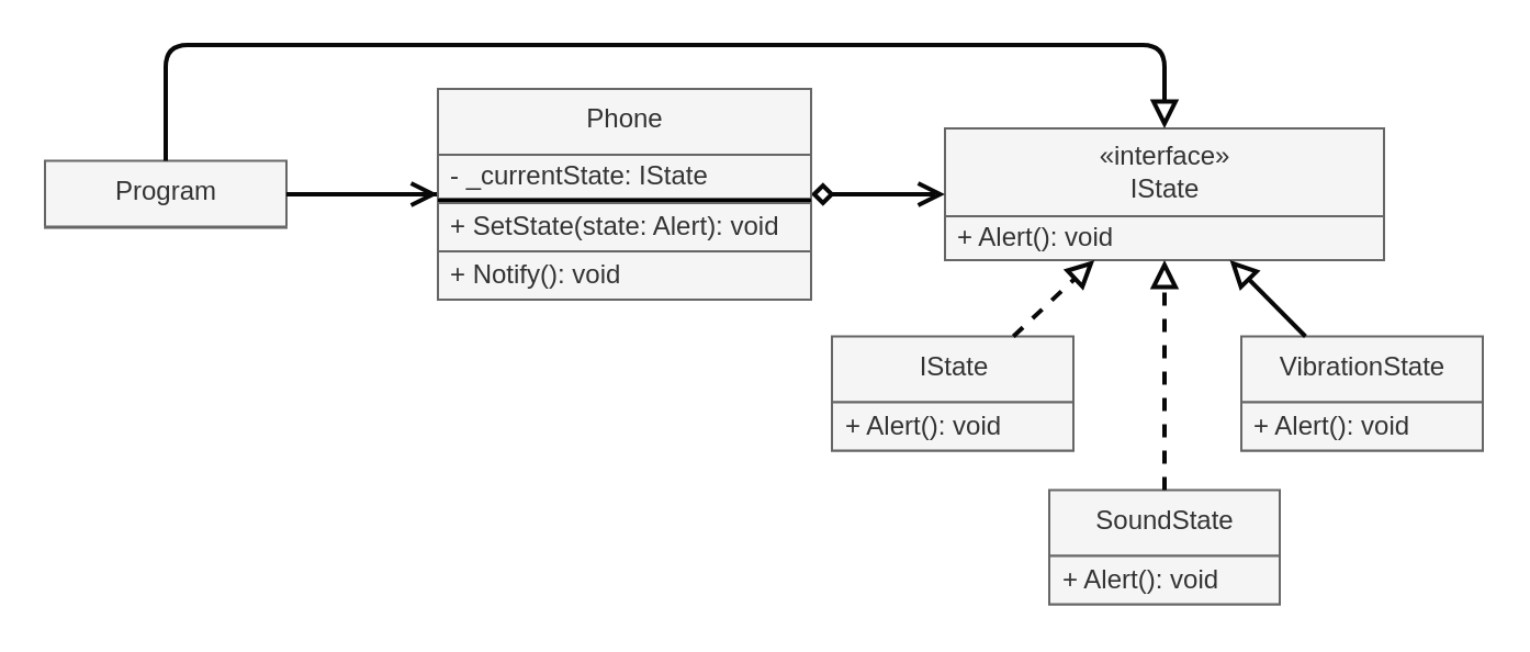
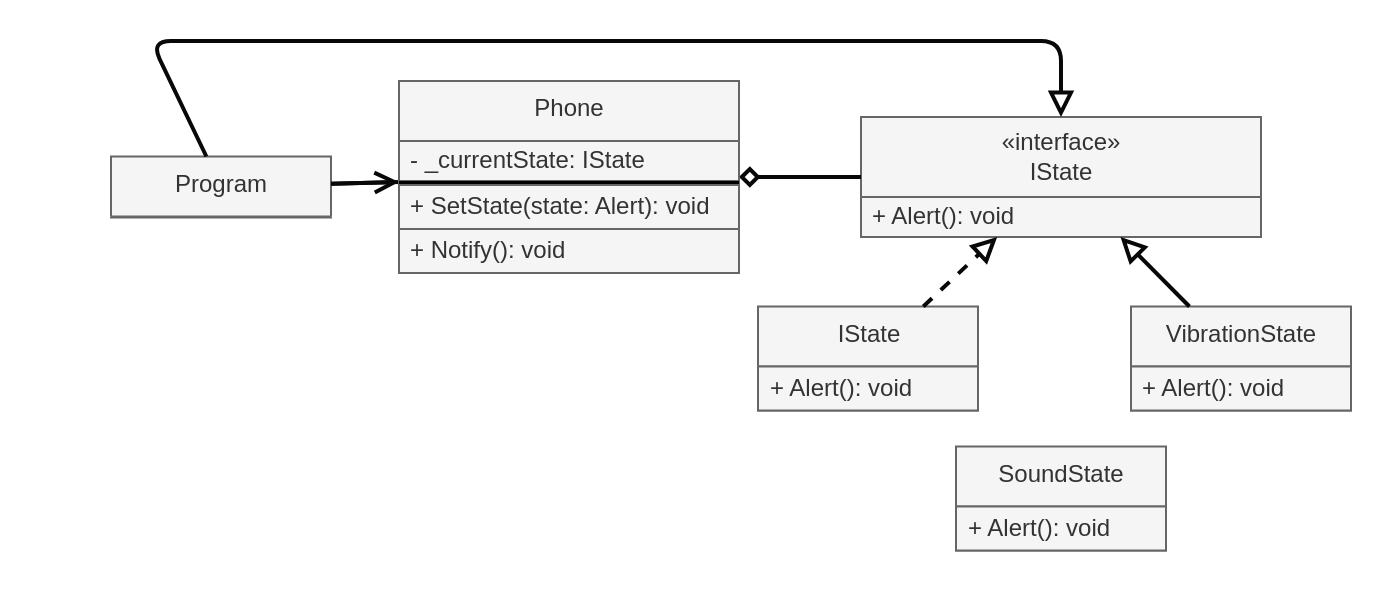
- <mxCell id="2" value="Program" style="swimlane;fontStyle=0;align=center;verticalAlign=top;childLayout=stackLayout;horizontal=1;startSize=30;horizontalStack=0;resizeParent=1;resizeParentMax=0;resizeLast=0;collapsible=0;marginBottom=0;html=1;fillColor=#f5f5f5;fontColor=#333333;strokeColor=#666666;" parent="1" vertex="1"><mxGeometry x="20" y="72.75" width="110" height="30.5" as="geometry" /></mxCell>
+ <mxCell id="2" value="Program" style="swimlane;fontStyle=0;align=center;verticalAlign=top;childLayout=stackLayout;horizontal=1;startSize=30;horizontalStack=0;resizeParent=1;resizeParentMax=0;resizeLast=0;collapsible=0;marginBottom=0;html=1;fillColor=#f5f5f5;fontColor=#333333;strokeColor=#666666;" parent="1" vertex="1"><mxGeometry x="55" y="77.75" width="110" height="30.5" as="geometry" /></mxCell>
- <mxCell id="6" value="" style="endArrow=open;startArrow=diamond;endFill=0;startFill=0;endSize=8;html=1;verticalAlign=bottom;labelBackgroundColor=none;strokeWidth=2;sketch=0;fillColor=#f5f5f5;strokeColor=#080808;" parent="1" source="14" target="3" edge="1"><mxGeometry width="160" relative="1" as="geometry"><mxPoint x="200" y="162.75" as="sourcePoint" /><mxPoint x="220" y="102.044" as="targetPoint" /></mxGeometry></mxCell>
+ <mxCell id="6" value="" style="endArrow=none;startArrow=diamond;endFill=0;startFill=0;endSize=8;html=1;verticalAlign=bottom;labelBackgroundColor=none;strokeWidth=2;sketch=0;fillColor=#f5f5f5;strokeColor=#080808;" parent="1" source="14" target="3" edge="1"><mxGeometry width="160" relative="1" as="geometry"><mxPoint x="200" y="162.75" as="sourcePoint" /><mxPoint x="220" y="102.044" as="targetPoint" /></mxGeometry></mxCell>
- <mxCell id="9" value="" style="endArrow=block;startArrow=none;endFill=0;startFill=0;endSize=8;html=1;verticalAlign=bottom;dashed=1;labelBackgroundColor=none;sketch=0;strokeWidth=2;fillColor=#f5f5f5;strokeColor=#080808;" parent="1" source="7" target="3" edge="1"><mxGeometry width="160" relative="1" as="geometry"><mxPoint x="104.889" y="262.75" as="sourcePoint" /><mxPoint x="104.628" y="201.75" as="targetPoint" /></mxGeometry></mxCell>
